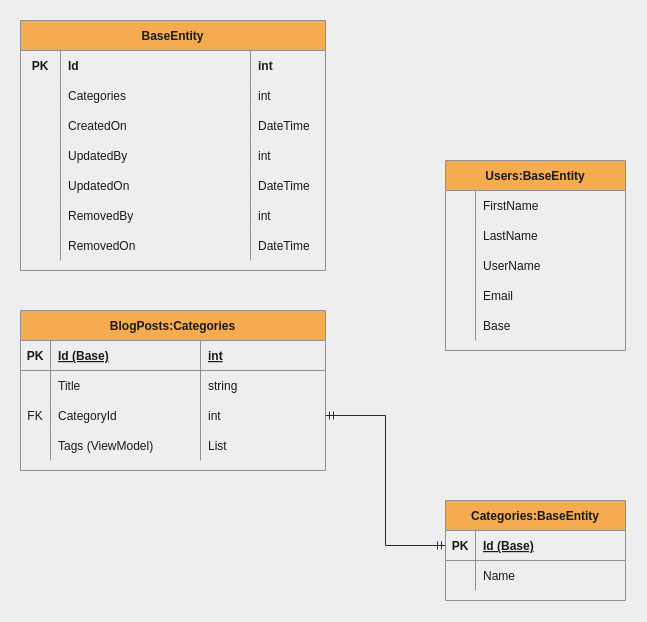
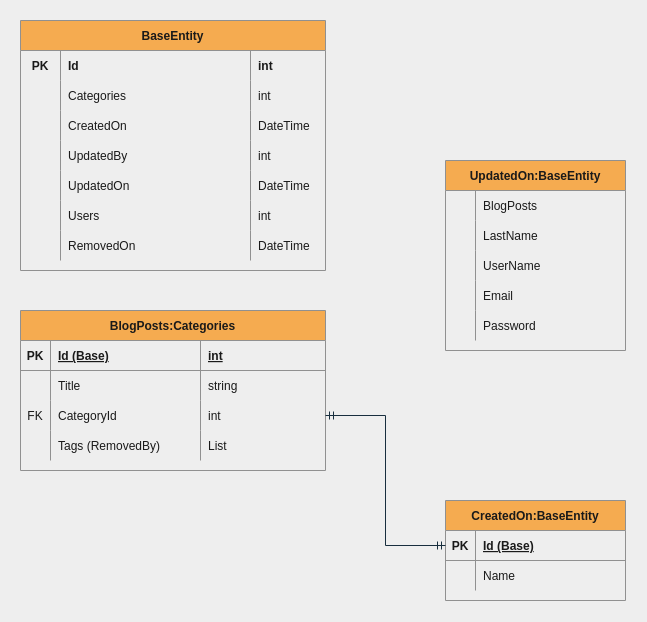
- <mxCell id="19" value="Users:BaseEntity" style="shape=table;startSize=30;container=1;collapsible=1;childLayout=tableLayout;fixedRows=1;rowLines=0;fontStyle=1;align=center;resizeLast=1;fillColor=#F5AB50;strokeColor=#909090;fontColor=#1A1A1A;" vertex="1" parent="1"><mxGeometry x="445" y="160" width="180" height="190" as="geometry" /></mxCell>
+ <mxCell id="19" value="UpdatedOn:BaseEntity" style="shape=table;startSize=30;container=1;collapsible=1;childLayout=tableLayout;fixedRows=1;rowLines=0;fontStyle=1;align=center;resizeLast=1;fillColor=#F5AB50;strokeColor=#909090;fontColor=#1A1A1A;" vertex="1" parent="1"><mxGeometry x="445" y="160" width="180" height="190" as="geometry" /></mxCell>
- <mxCell id="22" value="FirstName" style="shape=partialRectangle;connectable=0;fillColor=none;top=0;left=0;bottom=0;right=0;align=left;spacingLeft=6;overflow=hidden;strokeColor=#909090;fontColor=#1A1A1A;" vertex="1" parent="20"><mxGeometry x="30" width="150" height="30" as="geometry"><mxRectangle width="150" height="30" as="alternateBounds" /></mxGeometry></mxCell>
+ <mxCell id="22" value="BlogPosts" style="shape=partialRectangle;connectable=0;fillColor=none;top=0;left=0;bottom=0;right=0;align=left;spacingLeft=6;overflow=hidden;strokeColor=#909090;fontColor=#1A1A1A;" vertex="1" parent="20"><mxGeometry x="30" width="150" height="30" as="geometry"><mxRectangle width="150" height="30" as="alternateBounds" /></mxGeometry></mxCell>
- <mxCell id="66" value="RemovedBy" style="shape=partialRectangle;connectable=0;fillColor=none;top=0;left=0;bottom=0;right=0;align=left;spacingLeft=6;overflow=hidden;strokeColor=#909090;fontColor=#1A1A1A;" vertex="1" parent="64"><mxGeometry x="40" width="190" height="30" as="geometry"><mxRectangle width="190" height="30" as="alternateBounds" /></mxGeometry></mxCell>
+ <mxCell id="66" value="Users" style="shape=partialRectangle;connectable=0;fillColor=none;top=0;left=0;bottom=0;right=0;align=left;spacingLeft=6;overflow=hidden;strokeColor=#909090;fontColor=#1A1A1A;" vertex="1" parent="64"><mxGeometry x="40" width="190" height="30" as="geometry"><mxRectangle width="190" height="30" as="alternateBounds" /></mxGeometry></mxCell>
- <mxCell id="34" value="Base" style="shape=partialRectangle;connectable=0;fillColor=none;top=0;left=0;bottom=0;right=0;align=left;spacingLeft=6;overflow=hidden;strokeColor=#909090;fontColor=#1A1A1A;" vertex="1" parent="32"><mxGeometry x="30" width="150" height="30" as="geometry"><mxRectangle width="150" height="30" as="alternateBounds" /></mxGeometry></mxCell>
+ <mxCell id="34" value="Password" style="shape=partialRectangle;connectable=0;fillColor=none;top=0;left=0;bottom=0;right=0;align=left;spacingLeft=6;overflow=hidden;strokeColor=#909090;fontColor=#1A1A1A;" vertex="1" parent="32"><mxGeometry x="30" width="150" height="30" as="geometry"><mxRectangle width="150" height="30" as="alternateBounds" /></mxGeometry></mxCell>
- <mxCell id="17" value="Tags (ViewModel)" style="shape=partialRectangle;connectable=0;fillColor=none;top=0;left=0;bottom=0;right=0;align=left;spacingLeft=6;overflow=hidden;strokeColor=#909090;fontColor=#1A1A1A;" vertex="1" parent="15"><mxGeometry x="30" width="150" height="30" as="geometry"><mxRectangle width="150" height="30" as="alternateBounds" /></mxGeometry></mxCell>
+ <mxCell id="17" value="Tags (RemovedBy)" style="shape=partialRectangle;connectable=0;fillColor=none;top=0;left=0;bottom=0;right=0;align=left;spacingLeft=6;overflow=hidden;strokeColor=#909090;fontColor=#1A1A1A;" vertex="1" parent="15"><mxGeometry x="30" width="150" height="30" as="geometry"><mxRectangle width="150" height="30" as="alternateBounds" /></mxGeometry></mxCell>
- <mxCell id="35" value="Categories:BaseEntity" style="shape=table;startSize=30;container=1;collapsible=1;childLayout=tableLayout;fixedRows=1;rowLines=0;fontStyle=1;align=center;resizeLast=1;fillColor=#F5AB50;strokeColor=#909090;fontColor=#1A1A1A;" vertex="1" parent="1"><mxGeometry x="445" y="500" width="180" height="100" as="geometry" /></mxCell>
+ <mxCell id="35" value="CreatedOn:BaseEntity" style="shape=table;startSize=30;container=1;collapsible=1;childLayout=tableLayout;fixedRows=1;rowLines=0;fontStyle=1;align=center;resizeLast=1;fillColor=#F5AB50;strokeColor=#909090;fontColor=#1A1A1A;" vertex="1" parent="1"><mxGeometry x="445" y="500" width="180" height="100" as="geometry" /></mxCell>
